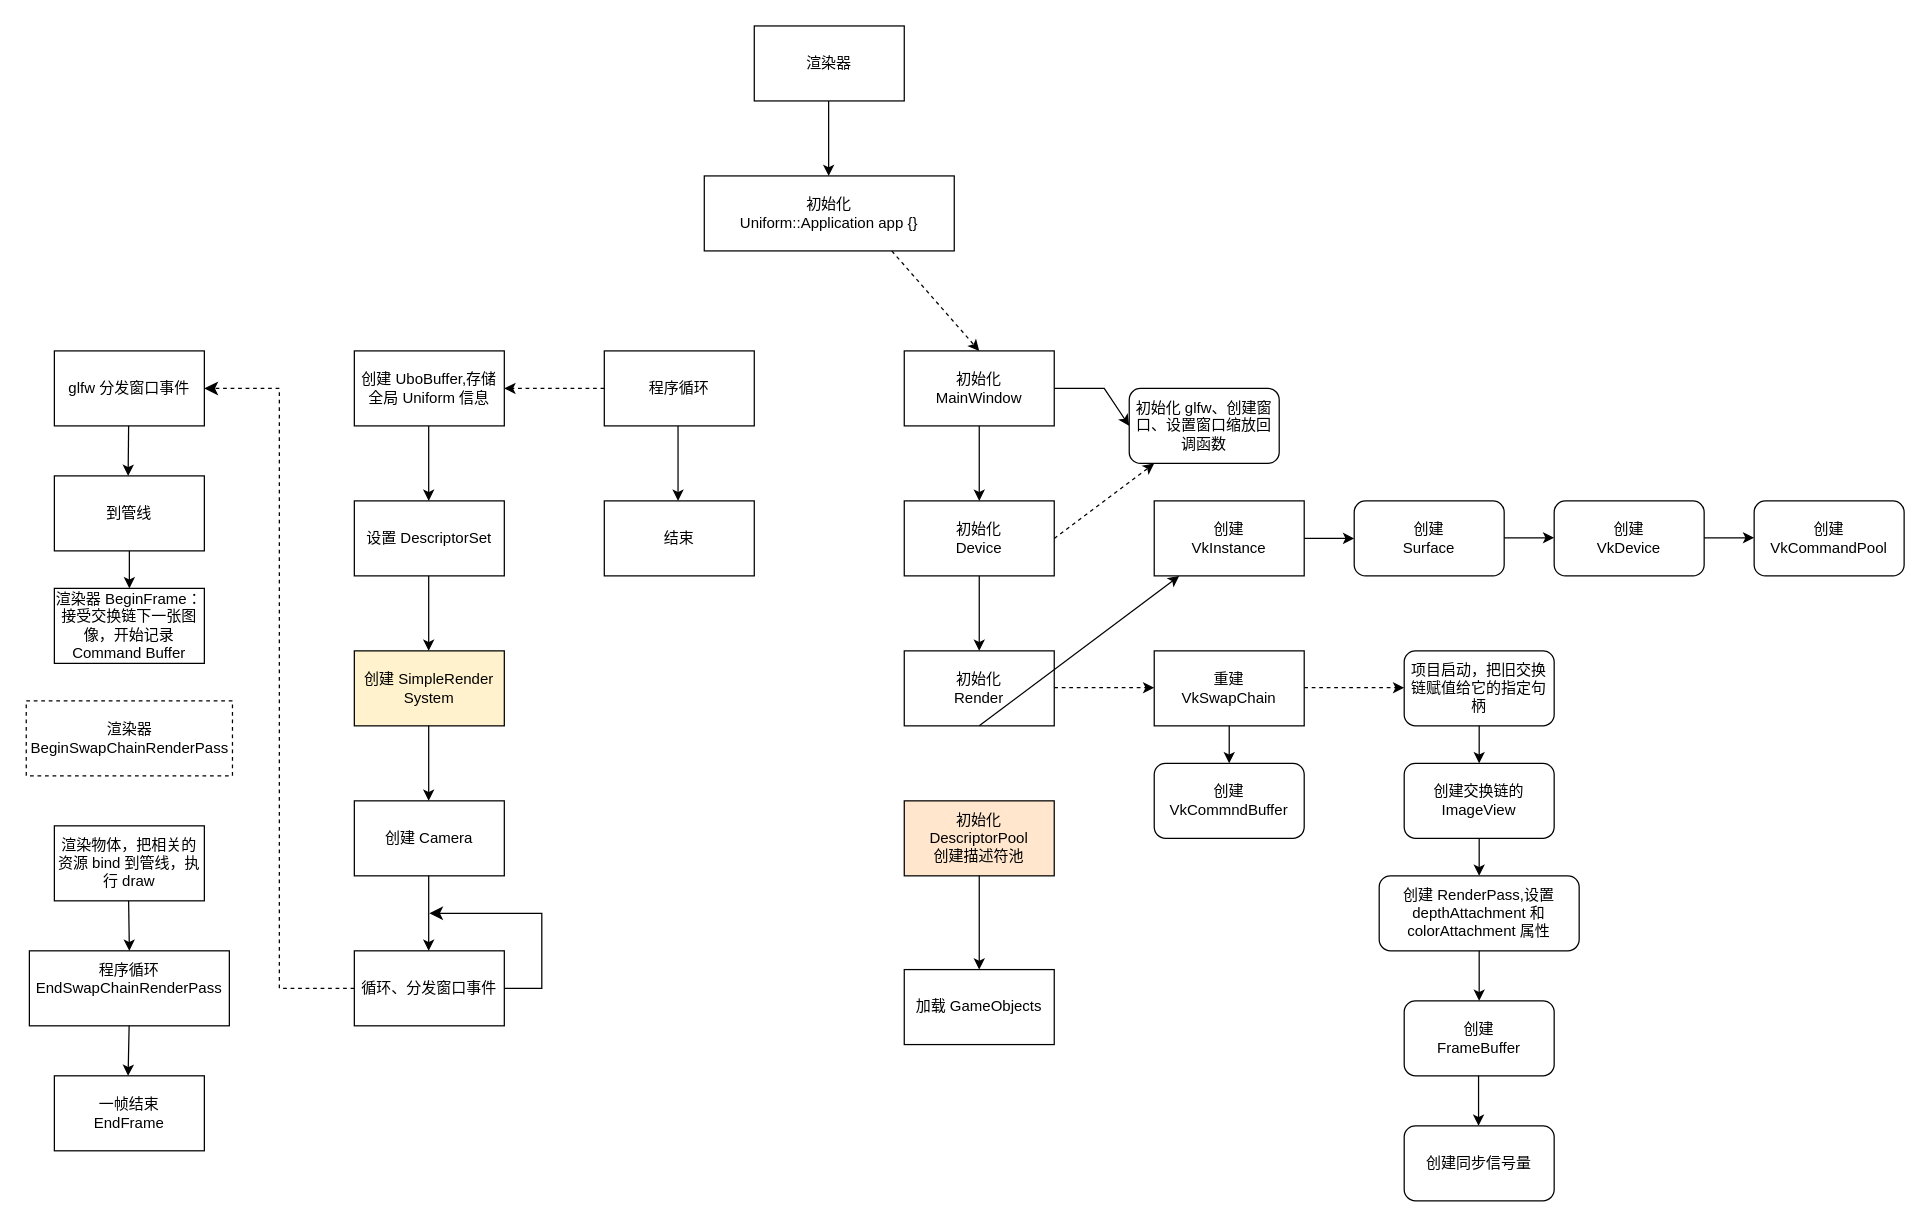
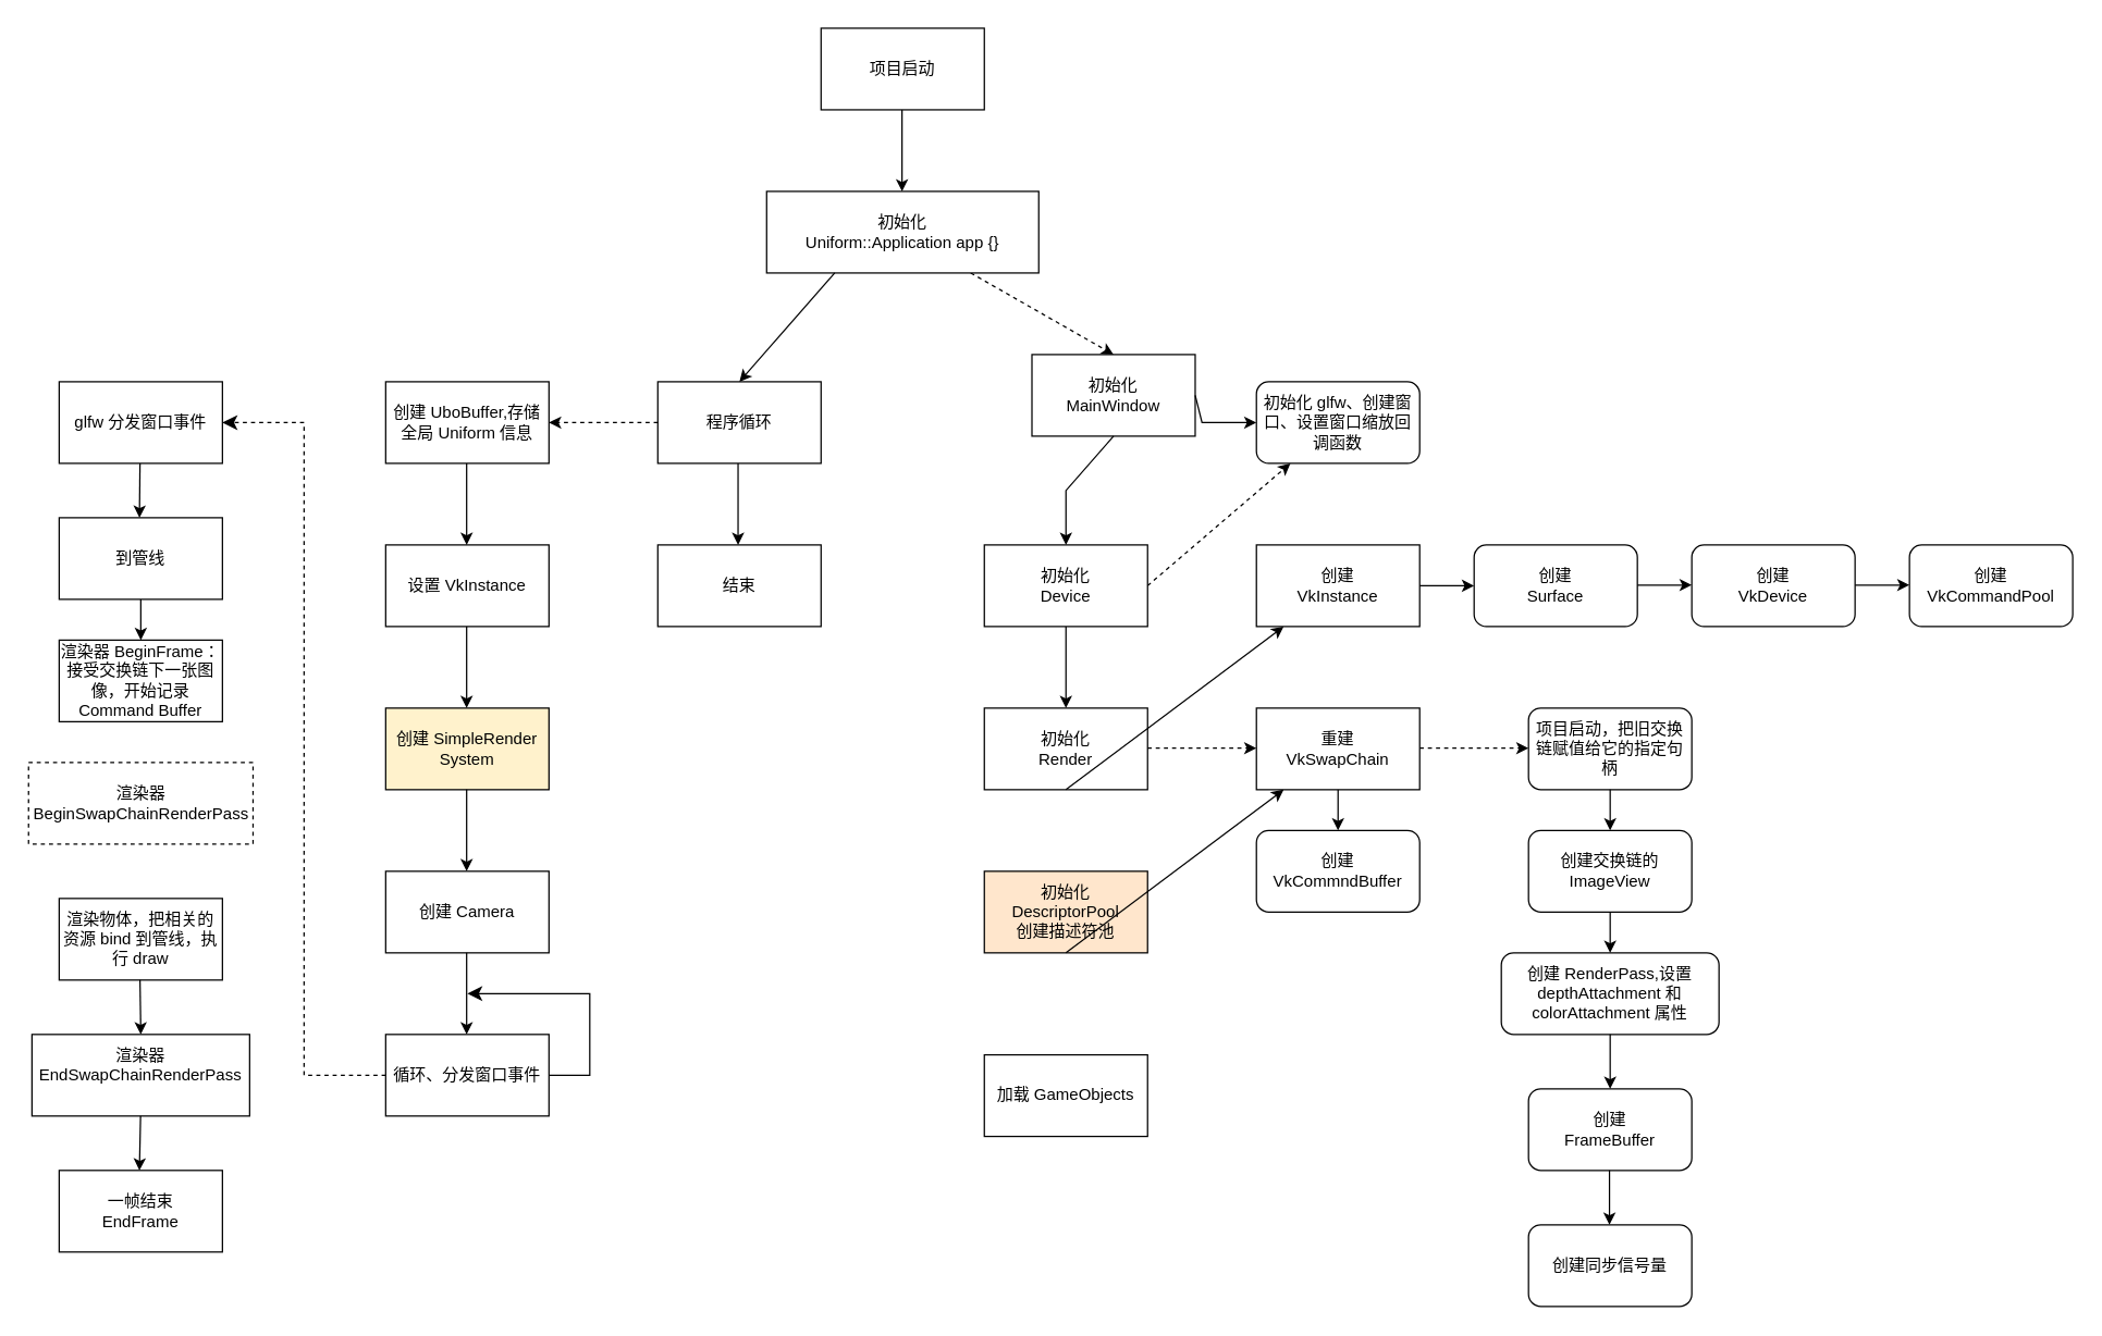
- <mxCell id="38" value="渲染器" style="rounded=0;whiteSpace=wrap;html=1;" parent="1" vertex="1"><mxGeometry x="603" y="20" width="120" height="60" as="geometry" /></mxCell>
+ <mxCell id="38" value="项目启动" style="rounded=0;whiteSpace=wrap;html=1;" parent="1" vertex="1"><mxGeometry x="603" y="20" width="120" height="60" as="geometry" /></mxCell>
+ <mxCell id="43" value="" style="endArrow=classic;html=1;rounded=0;exitX=0.25;exitY=1;exitDx=0;exitDy=0;entryX=0.5;entryY=0;entryDx=0;entryDy=0;" parent="1" source="37" target="41" edge="1"><mxGeometry width="50" height="50" relative="1" as="geometry"><mxPoint x="353" y="180" as="sourcePoint" /><mxPoint x="443" y="260" as="targetPoint" /></mxGeometry></mxCell>
- <mxCell id="2" value="&lt;div&gt;初始化&lt;/div&gt;&lt;div&gt;MainWindow&lt;br&gt;&lt;/div&gt;" style="rounded=0;whiteSpace=wrap;html=1;" parent="1" vertex="1"><mxGeometry x="723" y="280" width="120" height="60" as="geometry" /></mxCell>
+ <mxCell id="2" value="&lt;div&gt;初始化&lt;/div&gt;&lt;div&gt;MainWindow&lt;br&gt;&lt;/div&gt;" style="rounded=0;whiteSpace=wrap;html=1;" parent="1" vertex="1"><mxGeometry x="758" y="260" width="120" height="60" as="geometry" /></mxCell>
- <mxCell id="12" value="初始化 glfw、创建窗口、设置窗口缩放回调函数" style="rounded=1;whiteSpace=wrap;html=1;" parent="1" vertex="1"><mxGeometry x="903" y="310" width="120" height="60" as="geometry" /></mxCell>
+ <mxCell id="12" value="初始化 glfw、创建窗口、设置窗口缩放回调函数" style="rounded=1;whiteSpace=wrap;html=1;" parent="1" vertex="1"><mxGeometry x="923" y="280" width="120" height="60" as="geometry" /></mxCell>
- <mxCell id="40" value="设置 DescriptorSet" style="rounded=0;whiteSpace=wrap;html=1;" parent="1" vertex="1"><mxGeometry x="283" y="400" width="120" height="60" as="geometry" /></mxCell>
+ <mxCell id="40" value="设置 VkInstance" style="rounded=0;whiteSpace=wrap;html=1;" parent="1" vertex="1"><mxGeometry x="283" y="400" width="120" height="60" as="geometry" /></mxCell>
- <mxCell id="9" value="" style="endArrow=classic;html=1;rounded=0;exitX=0.5;exitY=1;exitDx=0;exitDy=0;" parent="1" source="8" target="10" edge="1"><mxGeometry width="50" height="50" relative="1" as="geometry"><mxPoint x="883" y="580" as="sourcePoint" /><mxPoint x="783" y="760" as="targetPoint" /></mxGeometry></mxCell>
+ <mxCell id="9" value="" style="endArrow=classic;html=1;rounded=0;exitX=0.5;exitY=1;exitDx=0;exitDy=0;" parent="1" source="8" target="26" edge="1"><mxGeometry width="50" height="50" relative="1" as="geometry"><mxPoint x="883" y="580" as="sourcePoint" /><mxPoint x="783" y="760" as="targetPoint" /></mxGeometry></mxCell>
- <mxCell id="57" value="&lt;div&gt;程序循环 EndSwapChainRenderPass&lt;/div&gt;&lt;div&gt;&lt;br&gt;&lt;/div&gt;" style="rounded=0;whiteSpace=wrap;html=1;" parent="1" vertex="1"><mxGeometry x="23" y="760" width="160" height="60" as="geometry" /></mxCell>
+ <mxCell id="57" value="&lt;div&gt;渲染器 EndSwapChainRenderPass&lt;/div&gt;&lt;div&gt;&lt;br&gt;&lt;/div&gt;" style="rounded=0;whiteSpace=wrap;html=1;" parent="1" vertex="1"><mxGeometry x="23" y="760" width="160" height="60" as="geometry" /></mxCell>
